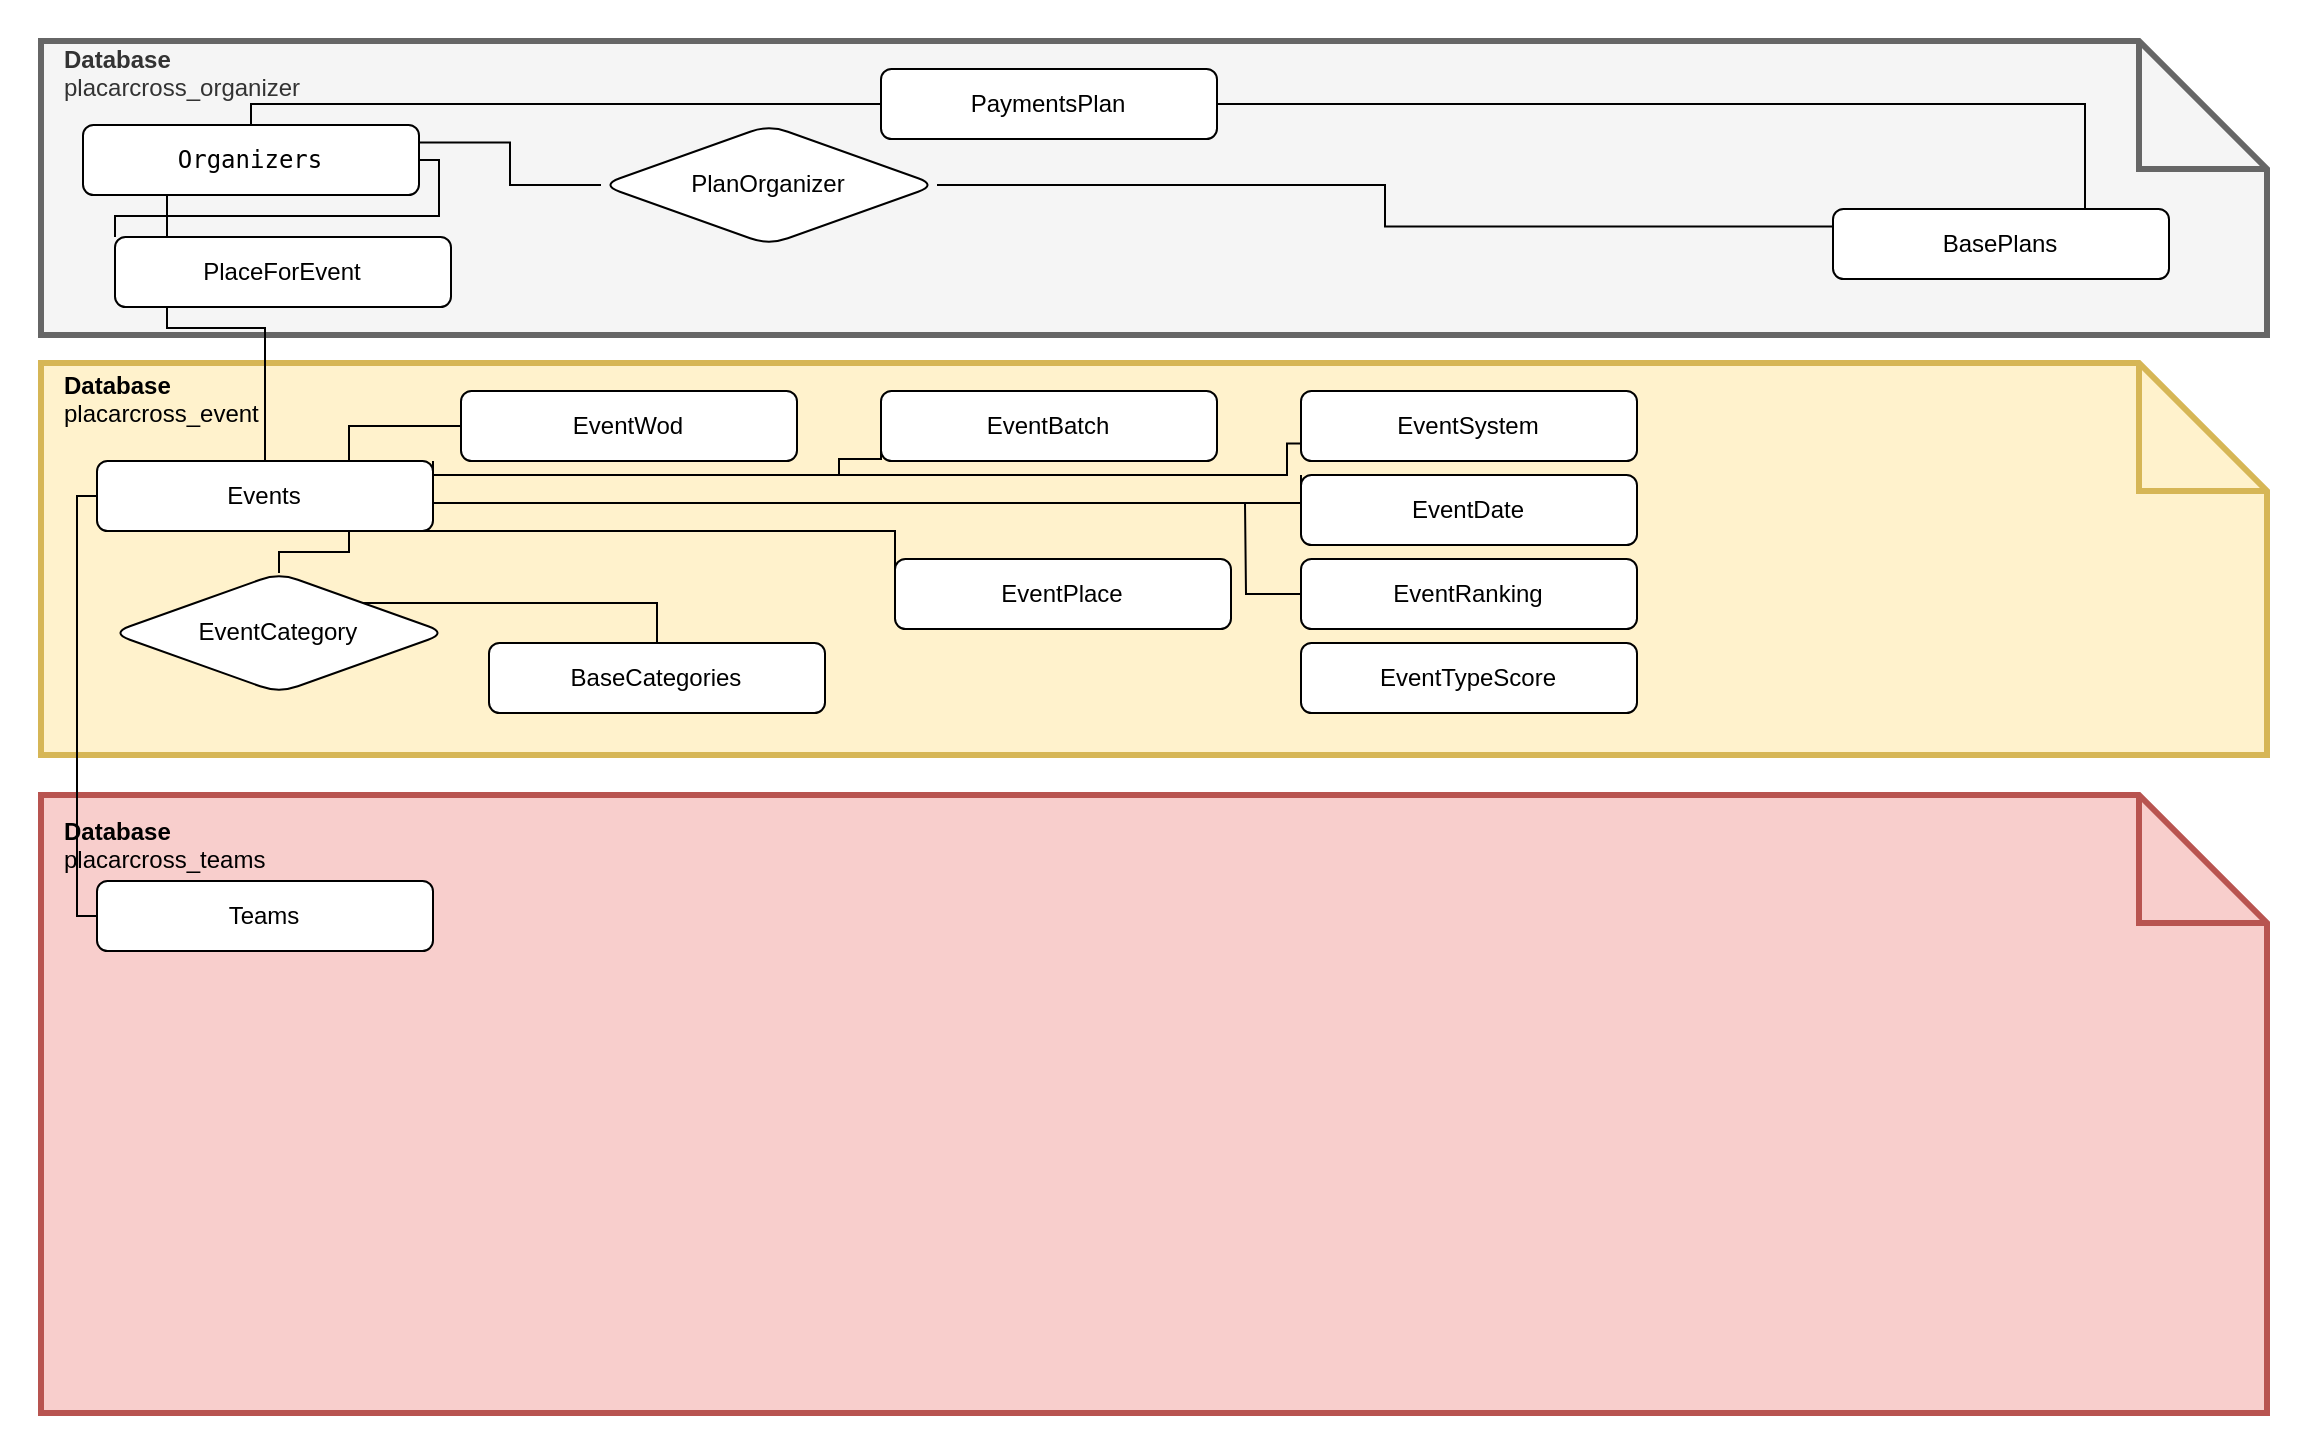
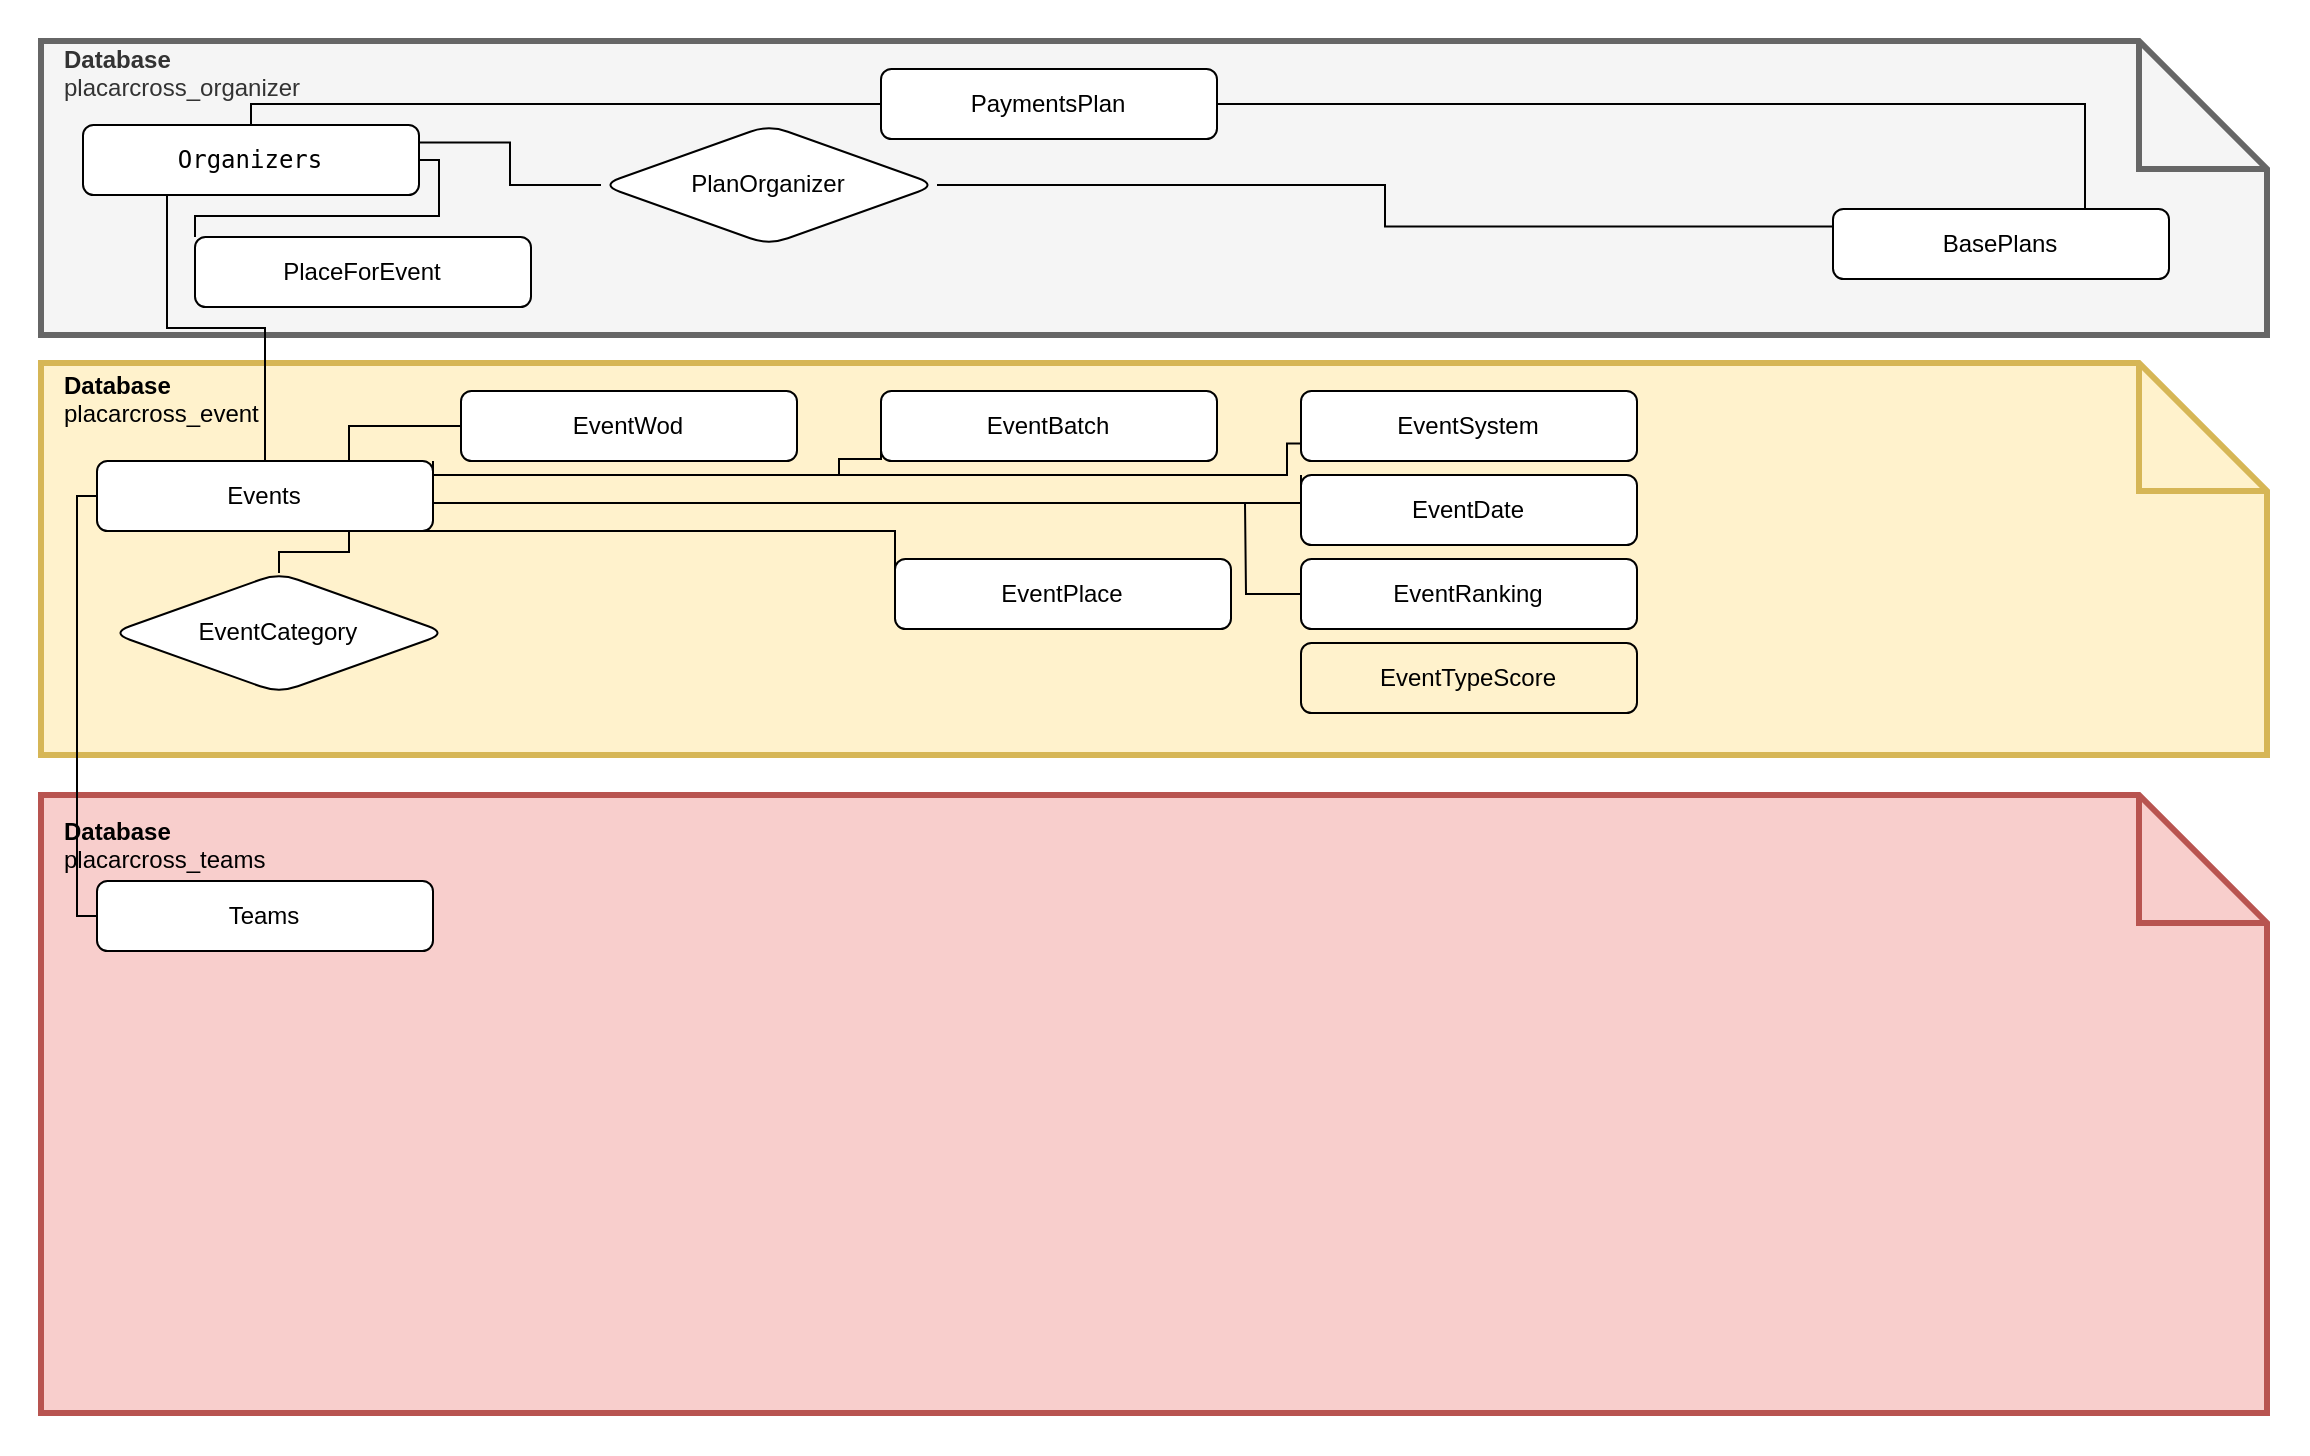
- <mxCell id="8" value="&lt;div&gt;PlaceForEvent&lt;/div&gt;" style="whiteSpace=wrap;html=1;align=center;rounded=1;" parent="1" vertex="1"><mxGeometry x="57" y="118" width="168" height="35" as="geometry" /></mxCell>
+ <mxCell id="8" value="&lt;div&gt;PlaceForEvent&lt;/div&gt;" style="whiteSpace=wrap;html=1;align=center;rounded=1;" parent="1" vertex="1"><mxGeometry x="97" y="118" width="168" height="35" as="geometry" /></mxCell>
- <mxCell id="19" value="" style="endArrow=none;html=1;rounded=0;entryX=0.5;entryY=0;entryDx=0;entryDy=0;exitX=1;exitY=0;exitDx=0;exitDy=0;edgeStyle=orthogonalEdgeStyle;" parent="1" source="18" edge="1" target="16"><mxGeometry relative="1" as="geometry"><mxPoint x="545" y="443" as="sourcePoint" /><mxPoint x="587" y="427.75" as="targetPoint" /></mxGeometry></mxCell>
- <mxCell id="16" value="BaseCategories" style="whiteSpace=wrap;html=1;align=center;rounded=1;" parent="1" vertex="1"><mxGeometry x="244" y="321" width="168" height="35" as="geometry" /></mxCell>
- <mxCell id="29" value="EventTypeScore" style="whiteSpace=wrap;html=1;align=center;rounded=1;" vertex="1" parent="1"><mxGeometry x="650" y="321" width="168" height="35" as="geometry" /></mxCell>
+ <mxCell id="29" value="EventTypeScore" style="whiteSpace=wrap;html=1;align=center;rounded=1;fillColor=#fff2cc;" vertex="1" parent="1"><mxGeometry x="650" y="321" width="168" height="35" as="geometry" /></mxCell>
